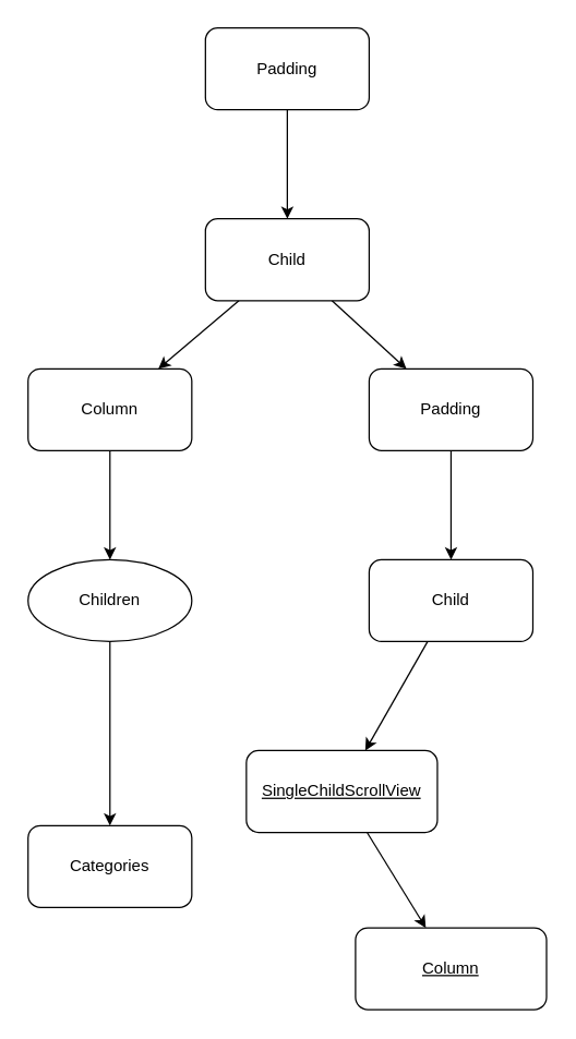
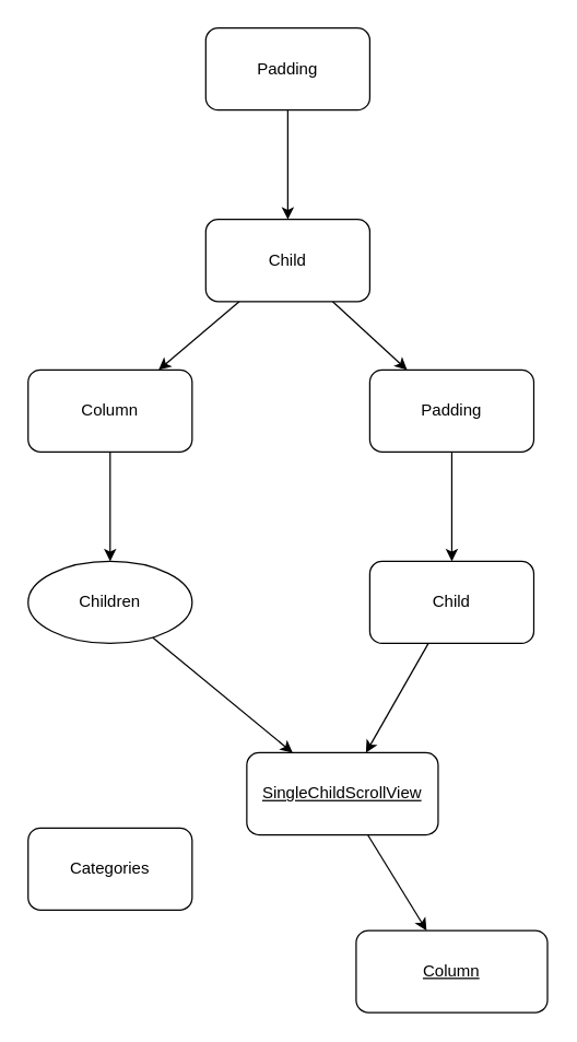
- <mxCell id="9" value="" style="edgeStyle=none;html=1;" edge="1" parent="1" source="10" target="11"><mxGeometry relative="1" as="geometry" /></mxCell>
+ <mxCell id="9" value="" style="edgeStyle=none;html=1;" edge="1" parent="1" source="10" target="17"><mxGeometry relative="1" as="geometry" /></mxCell>
